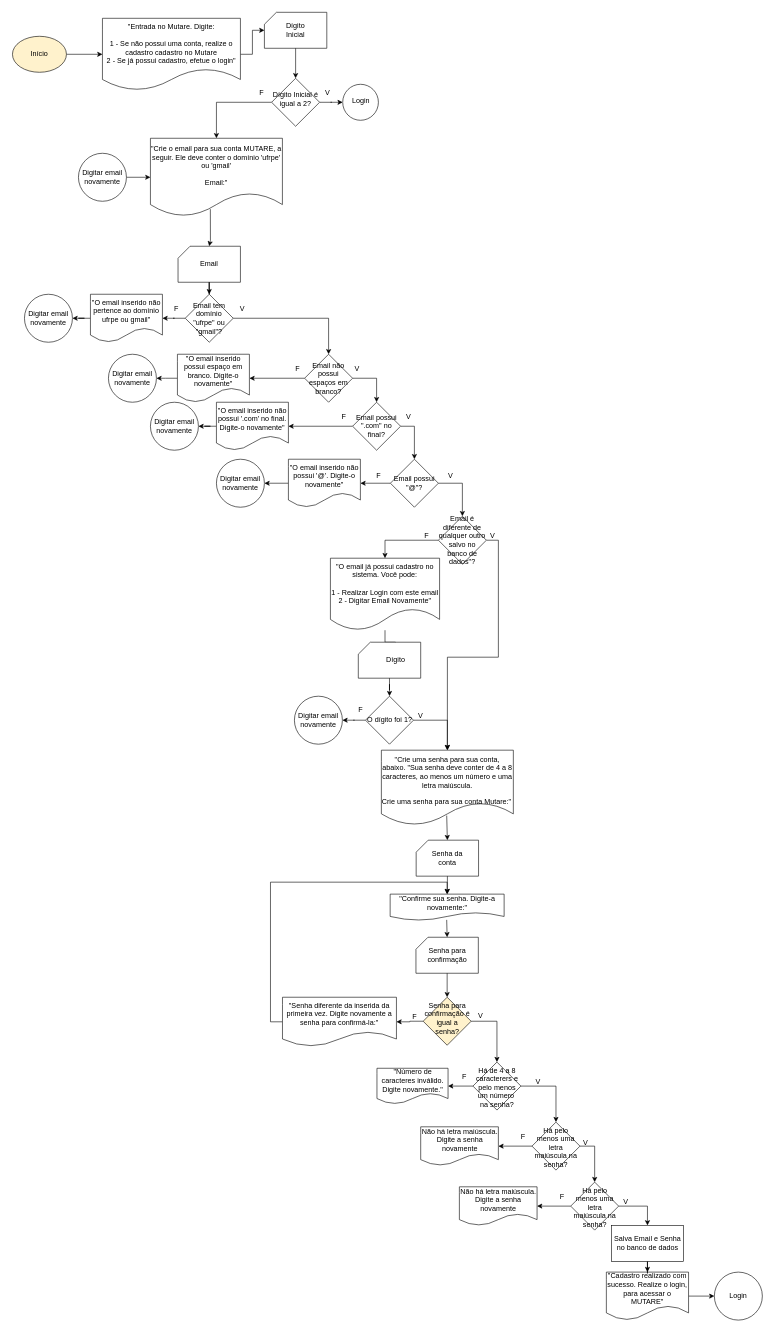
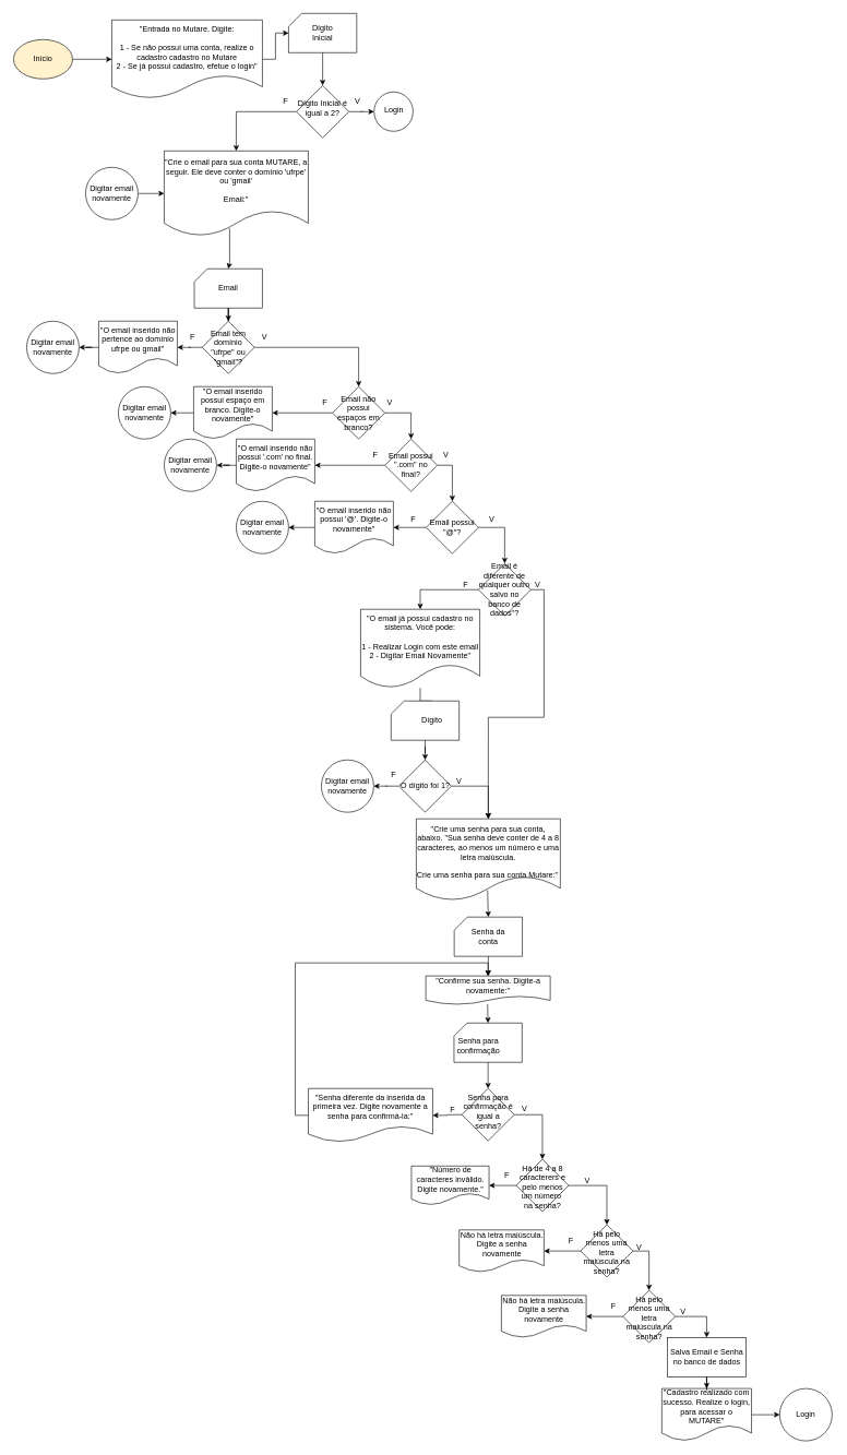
- <mxCell id="67" value="Senha para confirmação" style="text;html=1;align=center;verticalAlign=middle;whiteSpace=wrap;rounded=0;" parent="65" vertex="1"><mxGeometry x="22" y="15" width="60" height="30" as="geometry" /></mxCell>
+ <mxCell id="67" value="Senha para confirmação" style="text;html=1;align=center;verticalAlign=middle;whiteSpace=wrap;rounded=0;" parent="65" vertex="1"><mxGeometry x="7" y="20" width="60" height="30" as="geometry" /></mxCell>
- <mxCell id="70" value="&lt;div&gt;Senha para confirmação é igual a senha?&lt;/div&gt;" style="rhombus;whiteSpace=wrap;html=1;verticalAlign=top;arcSize=12;fillColor=#fff2cc;" parent="1" vertex="1"><mxGeometry x="704.59" y="1661.83" width="80" height="80" as="geometry" /></mxCell>
+ <mxCell id="70" value="&lt;div&gt;Senha para confirmação é igual a senha?&lt;/div&gt;" style="rhombus;whiteSpace=wrap;html=1;verticalAlign=top;arcSize=12;" parent="1" vertex="1"><mxGeometry x="704.59" y="1661.83" width="80" height="80" as="geometry" /></mxCell>
